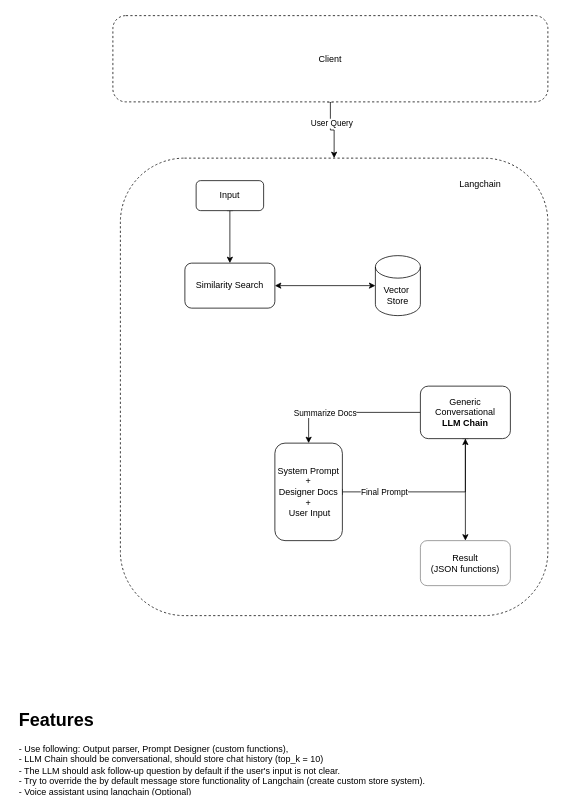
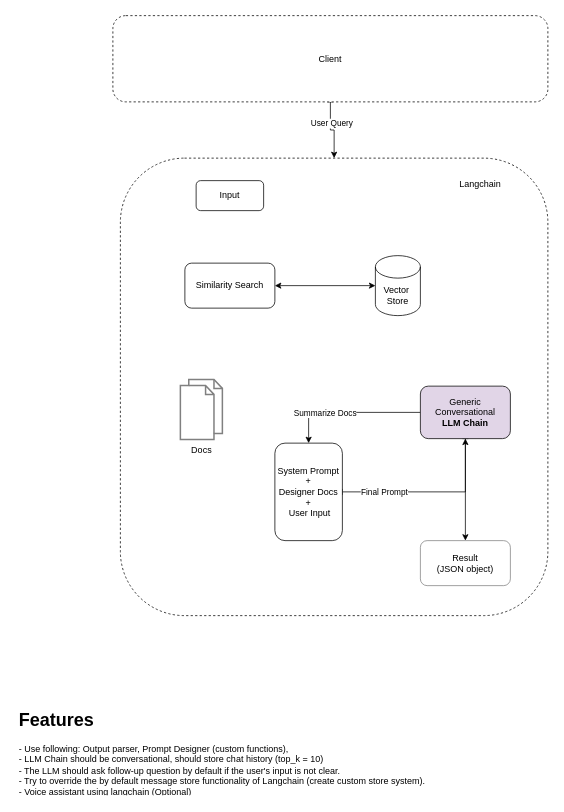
- <mxCell id="3" style="edgeStyle=orthogonalEdgeStyle;rounded=0;orthogonalLoop=1;jettySize=auto;html=1;startArrow=baseDash;startFill=0;endArrow=classic;endFill=1;" edge="1" parent="1" source="4" target="6"><mxGeometry relative="1" as="geometry" /></mxCell>
+ <mxCell id="8" value="Docs" style="html=1;verticalLabelPosition=bottom;align=center;labelBackgroundColor=#ffffff;verticalAlign=top;strokeWidth=2;strokeColor=#808080;shadow=0;dashed=0;shape=mxgraph.ios7.icons.documents;" vertex="1" parent="1"><mxGeometry x="240" y="505" width="56" height="80" as="geometry" /></mxCell>
- <mxCell id="15" value="Generic Conversational&lt;br&gt;&lt;b&gt;LLM Chain&lt;/b&gt;" style="rounded=1;whiteSpace=wrap;html=1;" vertex="1" parent="1"><mxGeometry x="560" y="514" width="120" height="70" as="geometry" /></mxCell>
+ <mxCell id="15" value="Generic Conversational&lt;br&gt;&lt;b&gt;LLM Chain&lt;/b&gt;" style="rounded=1;whiteSpace=wrap;html=1;fillColor=#e1d5e7;" vertex="1" parent="1"><mxGeometry x="560" y="514" width="120" height="70" as="geometry" /></mxCell>
- <mxCell id="16" value="Result&lt;br&gt;(JSON functions)" style="rounded=1;whiteSpace=wrap;html=1;strokeColor=#808080;" vertex="1" parent="1"><mxGeometry x="560" y="720" width="120" height="60" as="geometry" /></mxCell>
+ <mxCell id="16" value="Result&lt;br&gt;(JSON object)" style="rounded=1;whiteSpace=wrap;html=1;strokeColor=#808080;" vertex="1" parent="1"><mxGeometry x="560" y="720" width="120" height="60" as="geometry" /></mxCell>
